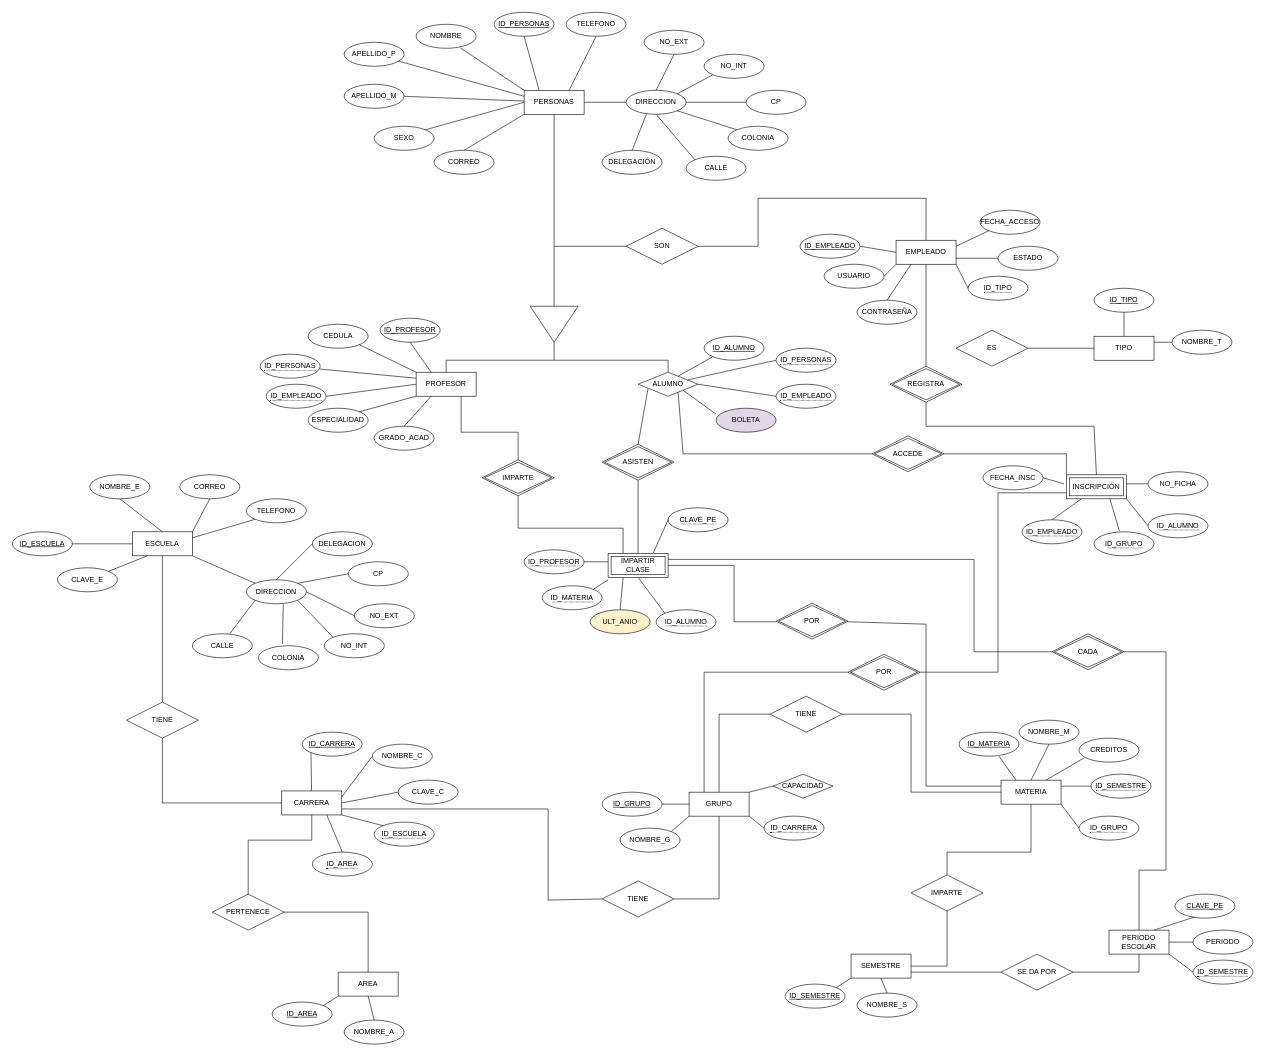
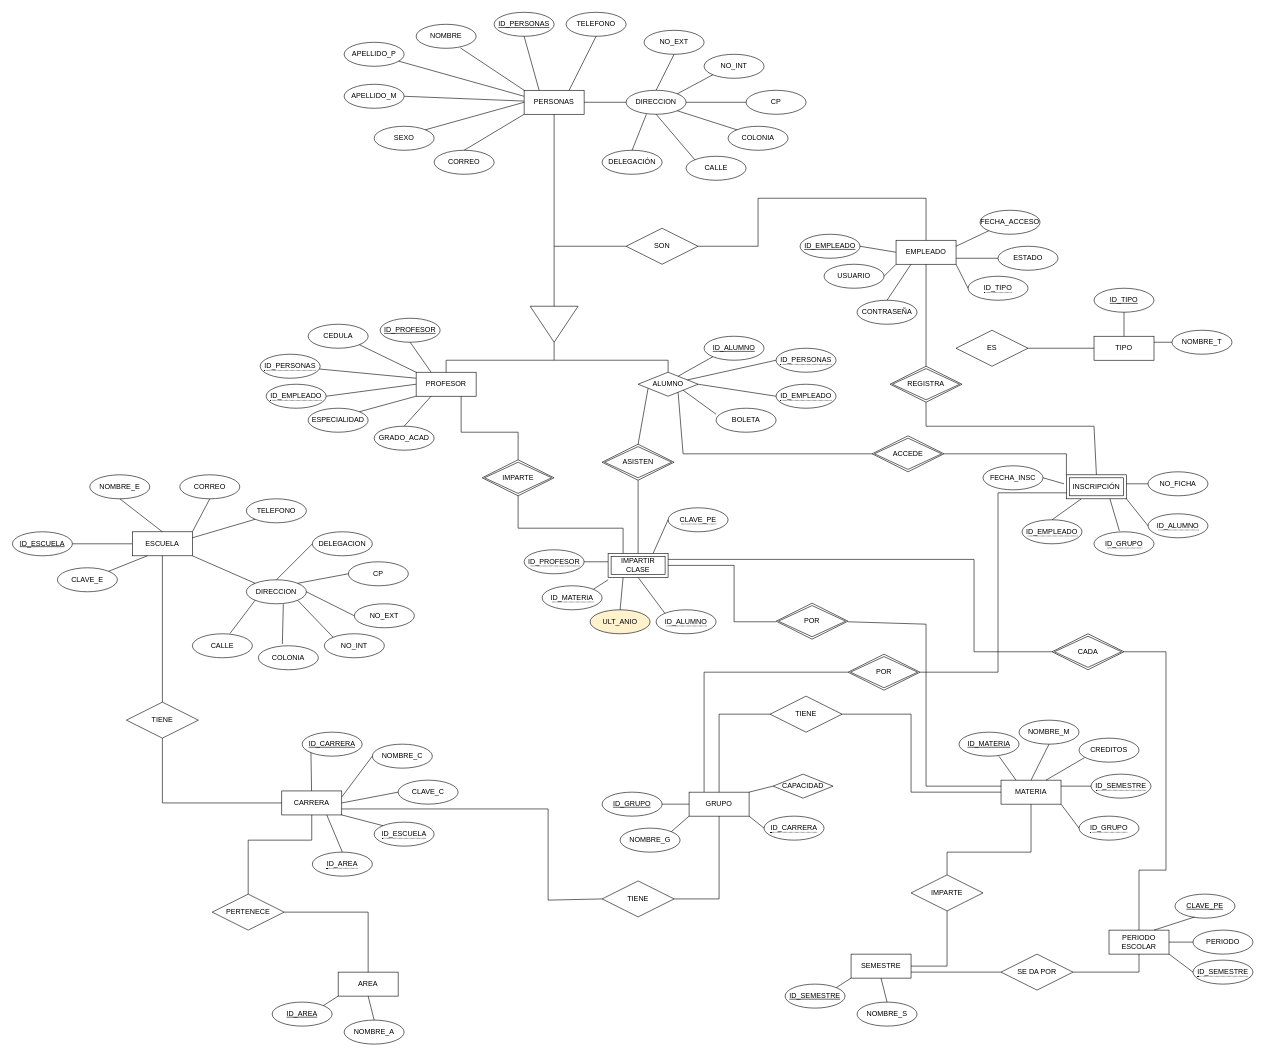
- <mxCell id="48" value="BOLETA" style="ellipse;whiteSpace=wrap;html=1;align=center;fillColor=#e1d5e7;" parent="1" vertex="1"><mxGeometry x="1193" y="680" width="100" height="40" as="geometry" /></mxCell>
+ <mxCell id="48" value="BOLETA" style="ellipse;whiteSpace=wrap;html=1;align=center;" parent="1" vertex="1"><mxGeometry x="1193" y="680" width="100" height="40" as="geometry" /></mxCell>
- <mxCell id="105" value="NOMBRE_S" style="ellipse;whiteSpace=wrap;html=1;align=center;" parent="1" vertex="1"><mxGeometry x="1428" y="1655" width="100" height="40" as="geometry" /></mxCell>
+ <mxCell id="105" value="NOMBRE_S" style="ellipse;whiteSpace=wrap;html=1;align=center;" parent="1" vertex="1"><mxGeometry x="1428" y="1670" width="100" height="40" as="geometry" /></mxCell>
